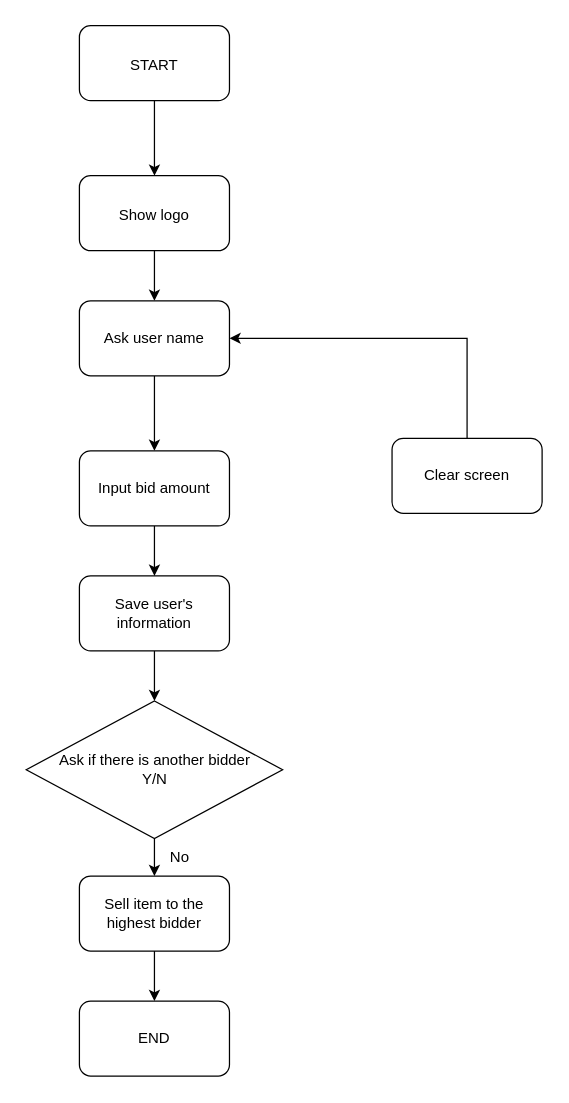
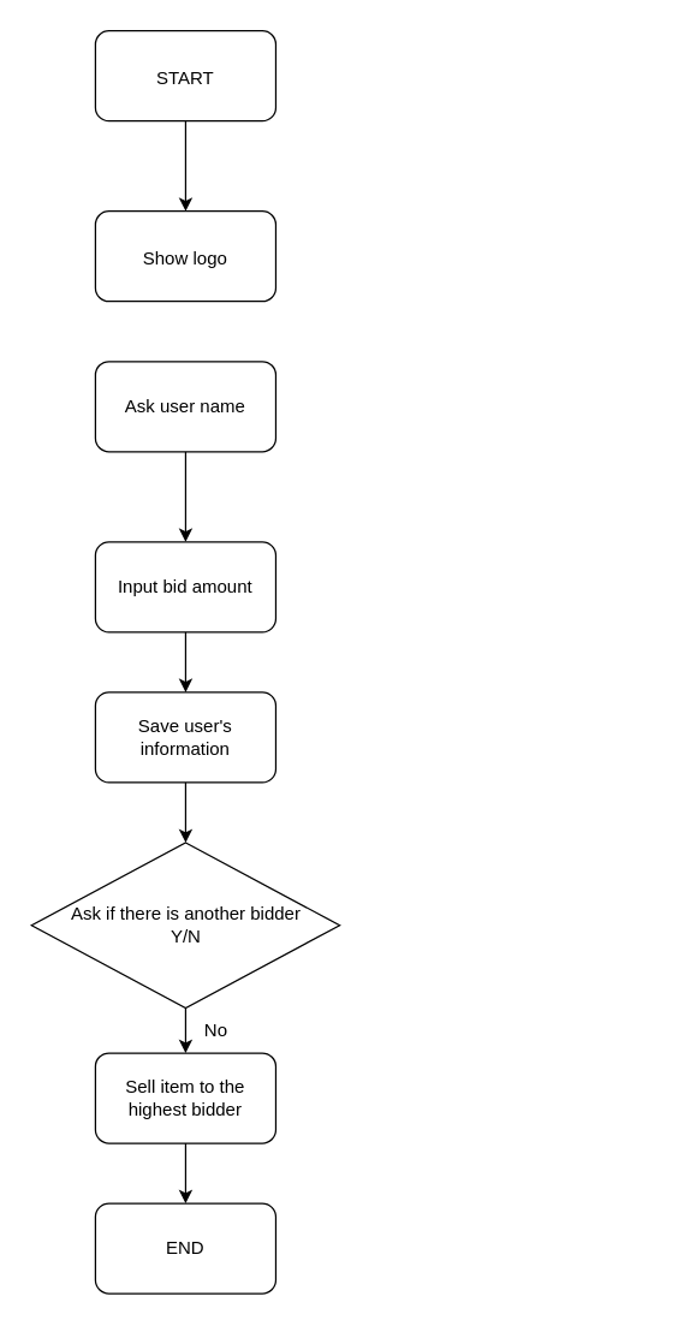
- <mxCell id="4" value="" style="edgeStyle=orthogonalEdgeStyle;rounded=0;orthogonalLoop=1;jettySize=auto;html=1;fontSize=12;" edge="1" parent="1" source="5" target="7"><mxGeometry relative="1" as="geometry" /></mxCell>
- <mxCell id="12" style="edgeStyle=orthogonalEdgeStyle;rounded=0;orthogonalLoop=1;jettySize=auto;html=1;exitX=0.5;exitY=0;exitDx=0;exitDy=0;entryX=1;entryY=0.5;entryDx=0;entryDy=0;fontSize=12;" edge="1" parent="1" source="13" target="7"><mxGeometry relative="1" as="geometry" /></mxCell>
- <mxCell id="13" value="Clear screen" style="rounded=1;whiteSpace=wrap;html=1;fontSize=12;" vertex="1" parent="1"><mxGeometry x="313" y="350" width="120" height="60" as="geometry" /></mxCell>
